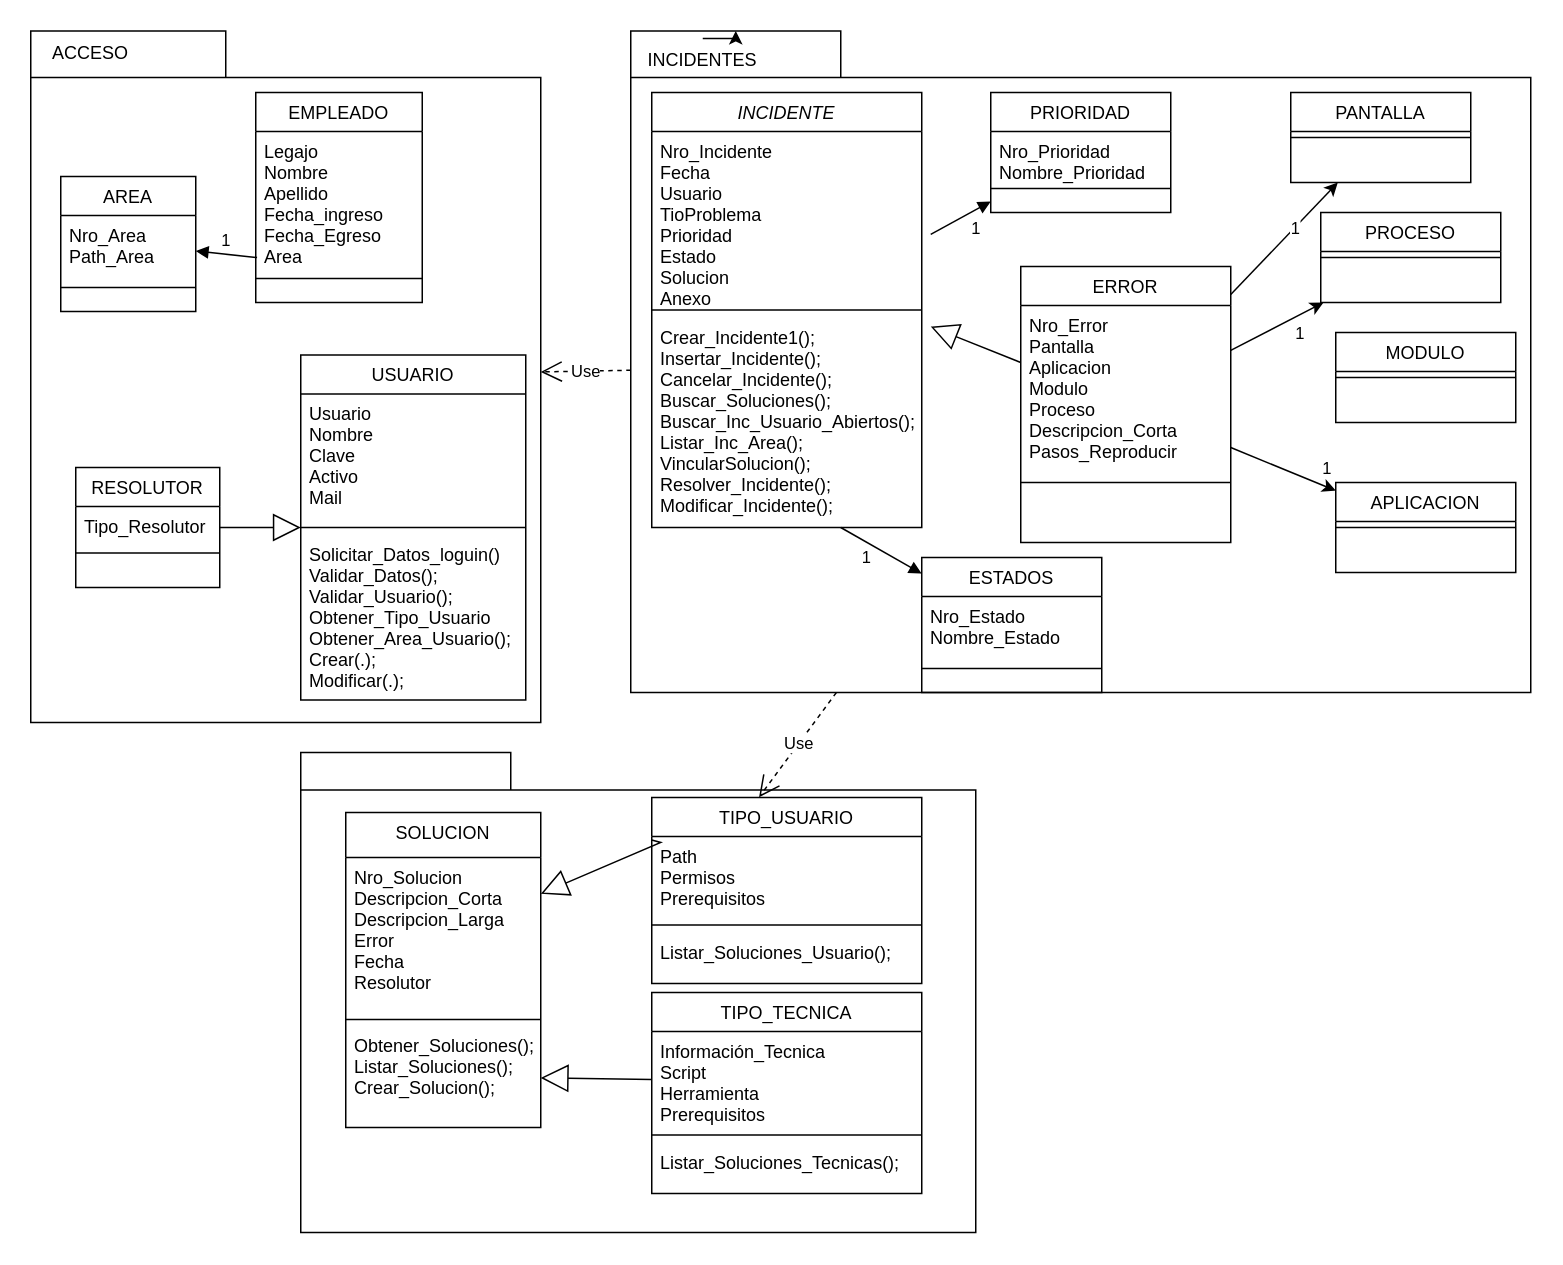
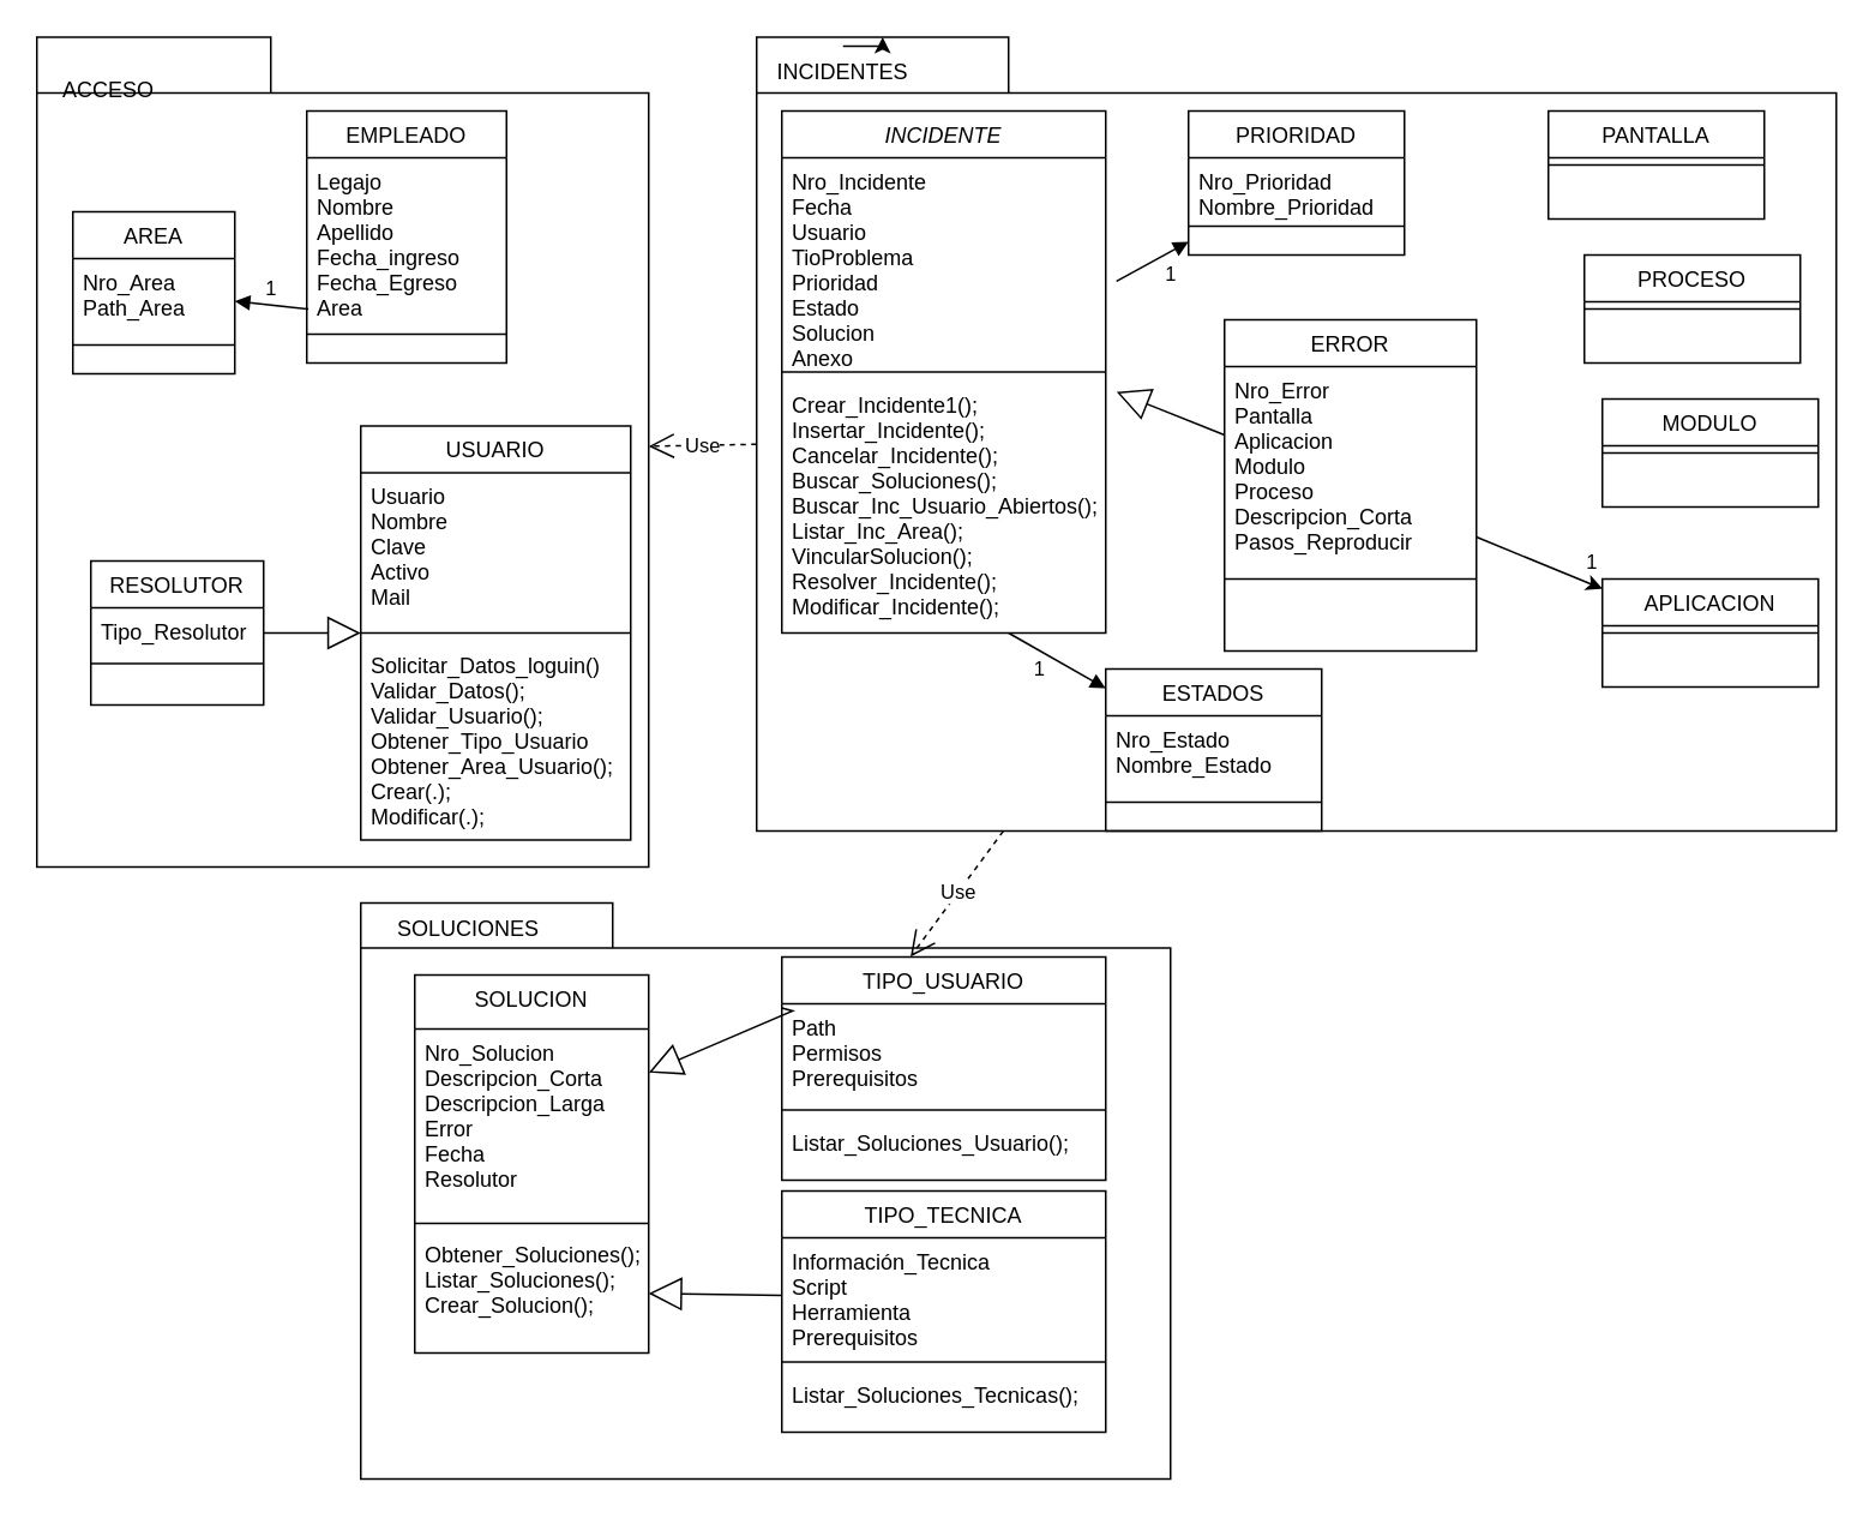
- <mxCell id="5" value="ACCESO" style="text;strokeColor=none;align=center;fillColor=none;html=1;verticalAlign=middle;whiteSpace=wrap;rounded=0;" parent="1" vertex="1"><mxGeometry x="30" y="20" width="60" height="30" as="geometry" /></mxCell>
+ <mxCell id="5" value="ACCESO" style="text;strokeColor=none;align=center;fillColor=none;html=1;verticalAlign=middle;whiteSpace=wrap;rounded=0;" parent="1" vertex="1"><mxGeometry x="30" y="35" width="60" height="30" as="geometry" /></mxCell>
- <mxCell id="32" value="" style="endArrow=classic;html=1;rounded=0;" parent="1" source="12" target="30" edge="1"><mxGeometry width="50" height="50" relative="1" as="geometry"><mxPoint x="780" y="391" as="sourcePoint" /><mxPoint x="830" y="341" as="targetPoint" /></mxGeometry></mxCell>
- <mxCell id="33" value="1" style="edgeLabel;html=1;align=center;verticalAlign=middle;resizable=0;points=[];" parent="32" vertex="1" connectable="0"><mxGeometry x="0.182" y="-1" relative="1" as="geometry"><mxPoint y="-1" as="offset" /></mxGeometry></mxCell>
- <mxCell id="34" value="" style="endArrow=classic;html=1;rounded=0;" parent="1" source="12" target="28" edge="1"><mxGeometry x="0.053" y="30" width="50" height="50" relative="1" as="geometry"><mxPoint x="830" y="382" as="sourcePoint" /><mxPoint x="870" y="370" as="targetPoint" /><mxPoint as="offset" /></mxGeometry></mxCell>
- <mxCell id="35" value="1" style="edgeLabel;html=1;align=center;verticalAlign=middle;resizable=0;points=[];" parent="34" vertex="1" connectable="0"><mxGeometry x="0.195" y="-6" relative="1" as="geometry"><mxPoint x="5" y="3" as="offset" /></mxGeometry></mxCell>
+ <mxCell id="7" value="SOLUCIONES" style="text;strokeColor=none;align=center;fillColor=none;html=1;verticalAlign=middle;whiteSpace=wrap;rounded=0;" parent="1" vertex="1"><mxGeometry x="230" y="501" width="60" height="30" as="geometry" /></mxCell>
